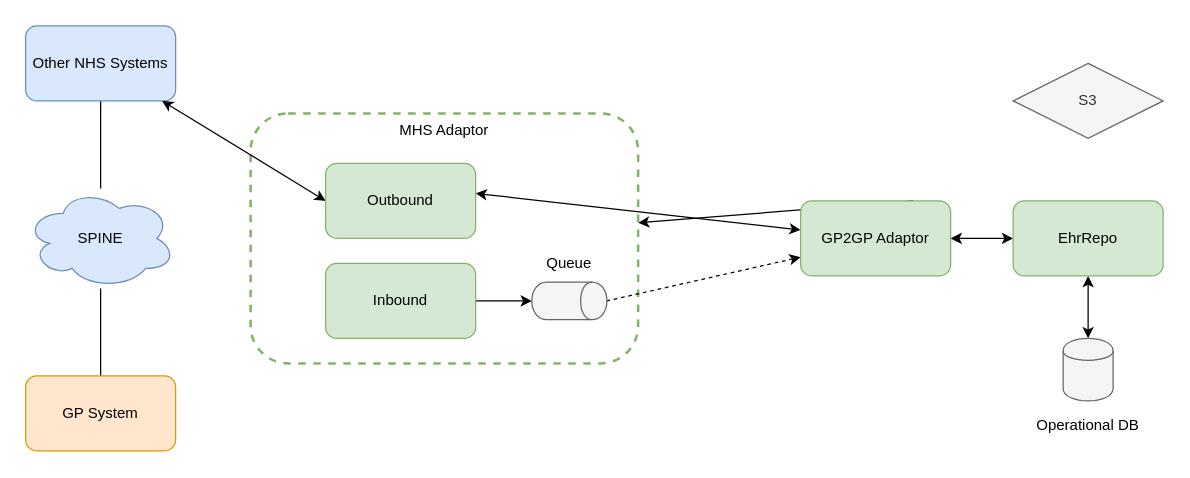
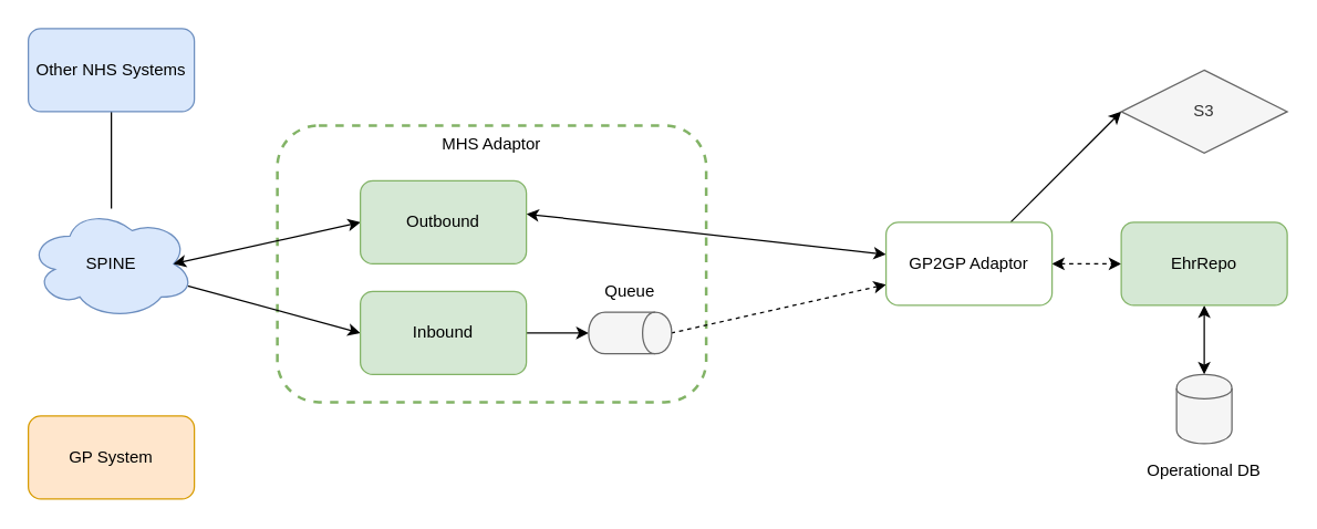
- <mxCell id="18" style="rounded=0;orthogonalLoop=1;jettySize=auto;html=1;exitX=0;exitY=0.5;exitDx=0;exitDy=0;startArrow=classic;startFill=1;" edge="1" parent="1" source="19" target="15"><mxGeometry relative="1" as="geometry" /></mxCell>
+ <mxCell id="18" style="rounded=0;orthogonalLoop=1;jettySize=auto;html=1;exitX=0;exitY=0.5;exitDx=0;exitDy=0;entryX=0.875;entryY=0.5;entryDx=0;entryDy=0;entryPerimeter=0;startArrow=classic;startFill=1;" edge="1" parent="1" source="19" target="5"><mxGeometry relative="1" as="geometry" /></mxCell>
- <mxCell id="11" style="edgeStyle=none;rounded=0;orthogonalLoop=1;jettySize=auto;html=1;exitX=0.75;exitY=0;exitDx=0;exitDy=0;startArrow=none;startFill=0;endArrow=classic;endFill=1;" edge="1" parent="1" source="12" target="2"><mxGeometry relative="1" as="geometry"><mxPoint x="817.574" y="108.284" as="targetPoint" /></mxGeometry></mxCell>
+ <mxCell id="11" style="edgeStyle=none;rounded=0;orthogonalLoop=1;jettySize=auto;html=1;exitX=0.75;exitY=0;exitDx=0;exitDy=0;entryX=0;entryY=0.5;entryDx=0;entryDy=0;startArrow=none;startFill=0;endArrow=classic;endFill=1;" edge="1" parent="1" source="12" target="21"><mxGeometry relative="1" as="geometry"><mxPoint x="817.574" y="108.284" as="targetPoint" /></mxGeometry></mxCell>
- <mxCell id="12" value="GP2GP Adaptor" style="rounded=1;whiteSpace=wrap;html=1;fillColor=#d5e8d4;strokeColor=#82b366;" vertex="1" parent="1"><mxGeometry x="640" y="160" width="120" height="60" as="geometry" /></mxCell>
+ <mxCell id="12" value="GP2GP Adaptor" style="rounded=1;whiteSpace=wrap;html=1;fillColor=#ffffff;strokeColor=#82b366;" vertex="1" parent="1"><mxGeometry x="640" y="160" width="120" height="60" as="geometry" /></mxCell>
- <mxCell id="8" style="edgeStyle=orthogonalEdgeStyle;rounded=0;orthogonalLoop=1;jettySize=auto;html=1;entryX=0;entryY=0.5;entryDx=0;entryDy=0;endArrow=classic;endFill=1;startArrow=classic;startFill=1;" edge="1" parent="1" source="12" target="14"><mxGeometry relative="1" as="geometry" /></mxCell>
+ <mxCell id="8" style="edgeStyle=orthogonalEdgeStyle;rounded=0;orthogonalLoop=1;jettySize=auto;html=1;entryX=0;entryY=0.5;entryDx=0;entryDy=0;endArrow=classic;endFill=1;startArrow=classic;startFill=1;dashed=1;" edge="1" parent="1" source="12" target="14"><mxGeometry relative="1" as="geometry" /></mxCell>
+ <mxCell id="4" style="edgeStyle=none;rounded=0;orthogonalLoop=1;jettySize=auto;html=1;exitX=0.96;exitY=0.7;exitDx=0;exitDy=0;exitPerimeter=0;entryX=0;entryY=0.5;entryDx=0;entryDy=0;" edge="1" parent="1" source="5" target="17"><mxGeometry relative="1" as="geometry" /></mxCell>
- <mxCell id="6" style="edgeStyle=orthogonalEdgeStyle;rounded=0;orthogonalLoop=1;jettySize=auto;html=1;endArrow=none;endFill=0;" edge="1" parent="1" source="7" target="5"><mxGeometry relative="1" as="geometry" /></mxCell>
